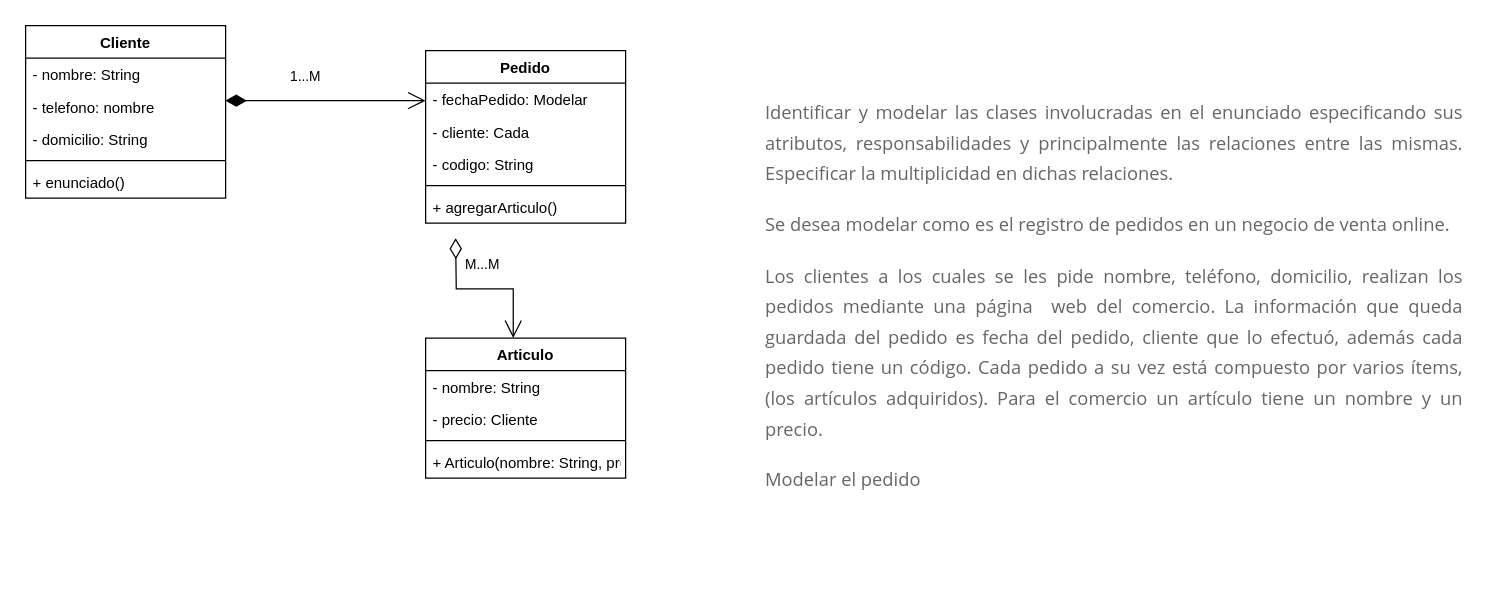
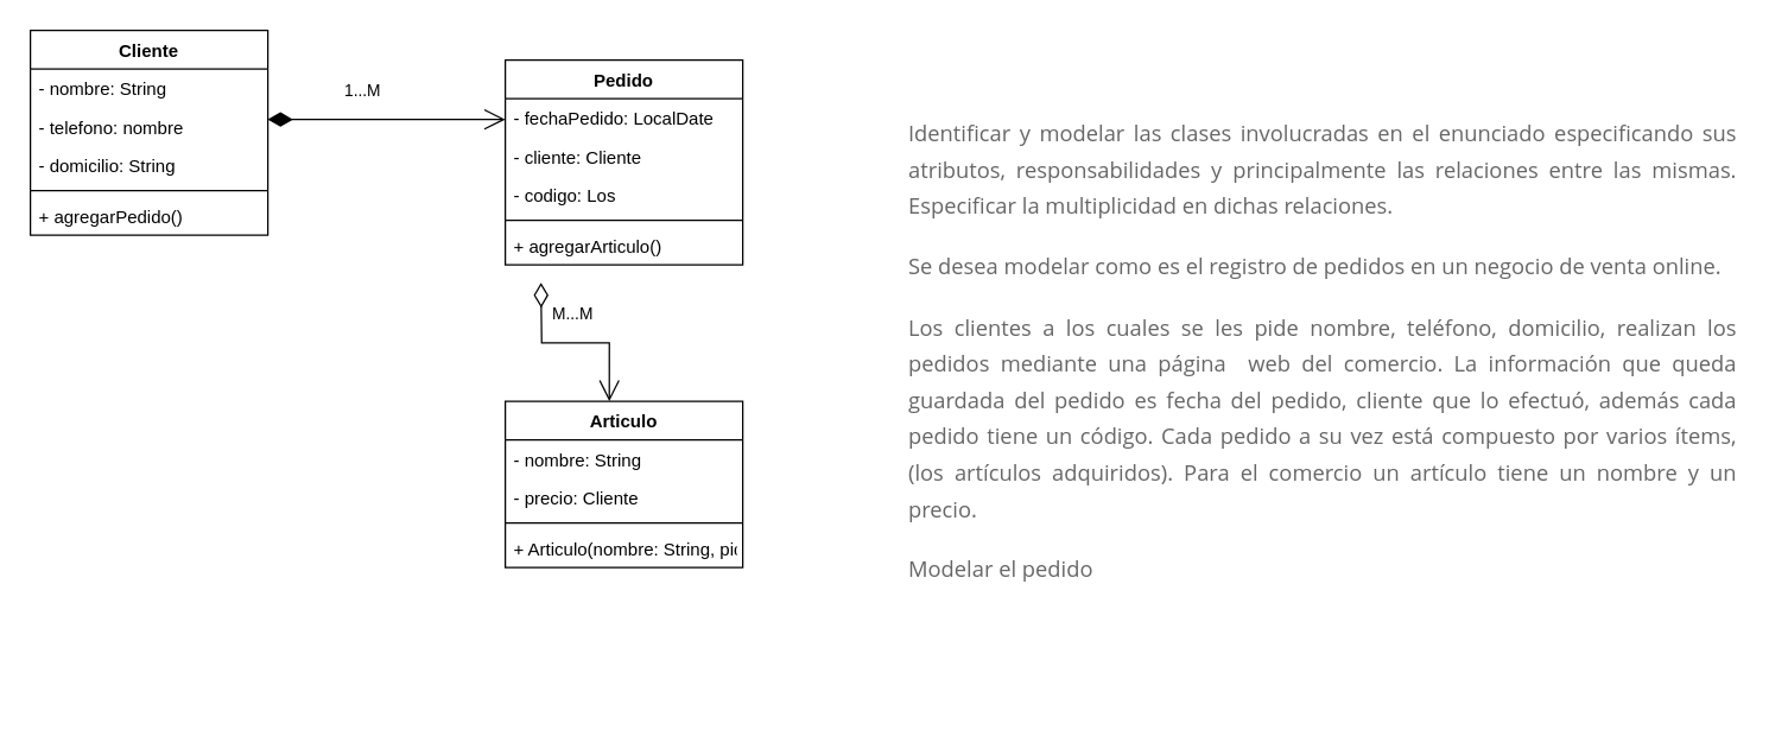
- <mxCell id="9" value="- fechaPedido: Modelar" style="text;strokeColor=none;fillColor=none;align=left;verticalAlign=top;spacingLeft=4;spacingRight=4;overflow=hidden;rotatable=0;points=[[0,0.5],[1,0.5]];portConstraint=eastwest;" vertex="1" parent="8"><mxGeometry y="26" width="160" height="26" as="geometry" /></mxCell>
+ <mxCell id="9" value="- fechaPedido: LocalDate" style="text;strokeColor=none;fillColor=none;align=left;verticalAlign=top;spacingLeft=4;spacingRight=4;overflow=hidden;rotatable=0;points=[[0,0.5],[1,0.5]];portConstraint=eastwest;" vertex="1" parent="8"><mxGeometry y="26" width="160" height="26" as="geometry" /></mxCell>
- <mxCell id="10" value="- cliente: Cada" style="text;strokeColor=none;fillColor=none;align=left;verticalAlign=top;spacingLeft=4;spacingRight=4;overflow=hidden;rotatable=0;points=[[0,0.5],[1,0.5]];portConstraint=eastwest;" vertex="1" parent="8"><mxGeometry y="52" width="160" height="26" as="geometry" /></mxCell>
+ <mxCell id="10" value="- cliente: Cliente" style="text;strokeColor=none;fillColor=none;align=left;verticalAlign=top;spacingLeft=4;spacingRight=4;overflow=hidden;rotatable=0;points=[[0,0.5],[1,0.5]];portConstraint=eastwest;" vertex="1" parent="8"><mxGeometry y="52" width="160" height="26" as="geometry" /></mxCell>
- <mxCell id="11" value="- codigo: String" style="text;strokeColor=none;fillColor=none;align=left;verticalAlign=top;spacingLeft=4;spacingRight=4;overflow=hidden;rotatable=0;points=[[0,0.5],[1,0.5]];portConstraint=eastwest;" vertex="1" parent="8"><mxGeometry y="78" width="160" height="26" as="geometry" /></mxCell>
+ <mxCell id="11" value="- codigo: Los" style="text;strokeColor=none;fillColor=none;align=left;verticalAlign=top;spacingLeft=4;spacingRight=4;overflow=hidden;rotatable=0;points=[[0,0.5],[1,0.5]];portConstraint=eastwest;" vertex="1" parent="8"><mxGeometry y="78" width="160" height="26" as="geometry" /></mxCell>
- <mxCell id="7" value="+ enunciado()" style="text;strokeColor=none;fillColor=none;align=left;verticalAlign=top;spacingLeft=4;spacingRight=4;overflow=hidden;rotatable=0;points=[[0,0.5],[1,0.5]];portConstraint=eastwest;" vertex="1" parent="2"><mxGeometry y="112" width="160" height="26" as="geometry" /></mxCell>
+ <mxCell id="7" value="+ agregarPedido()" style="text;strokeColor=none;fillColor=none;align=left;verticalAlign=top;spacingLeft=4;spacingRight=4;overflow=hidden;rotatable=0;points=[[0,0.5],[1,0.5]];portConstraint=eastwest;" vertex="1" parent="2"><mxGeometry y="112" width="160" height="26" as="geometry" /></mxCell>
- <mxCell id="19" value="+ Articulo(nombre: String, precio: String)" style="text;strokeColor=none;fillColor=none;align=left;verticalAlign=top;spacingLeft=4;spacingRight=4;overflow=hidden;rotatable=0;points=[[0,0.5],[1,0.5]];portConstraint=eastwest;" vertex="1" parent="15"><mxGeometry y="86" width="160" height="26" as="geometry" /></mxCell>
+ <mxCell id="19" value="+ Articulo(nombre: String, pide: String)" style="text;strokeColor=none;fillColor=none;align=left;verticalAlign=top;spacingLeft=4;spacingRight=4;overflow=hidden;rotatable=0;points=[[0,0.5],[1,0.5]];portConstraint=eastwest;" vertex="1" parent="15"><mxGeometry y="86" width="160" height="26" as="geometry" /></mxCell>
